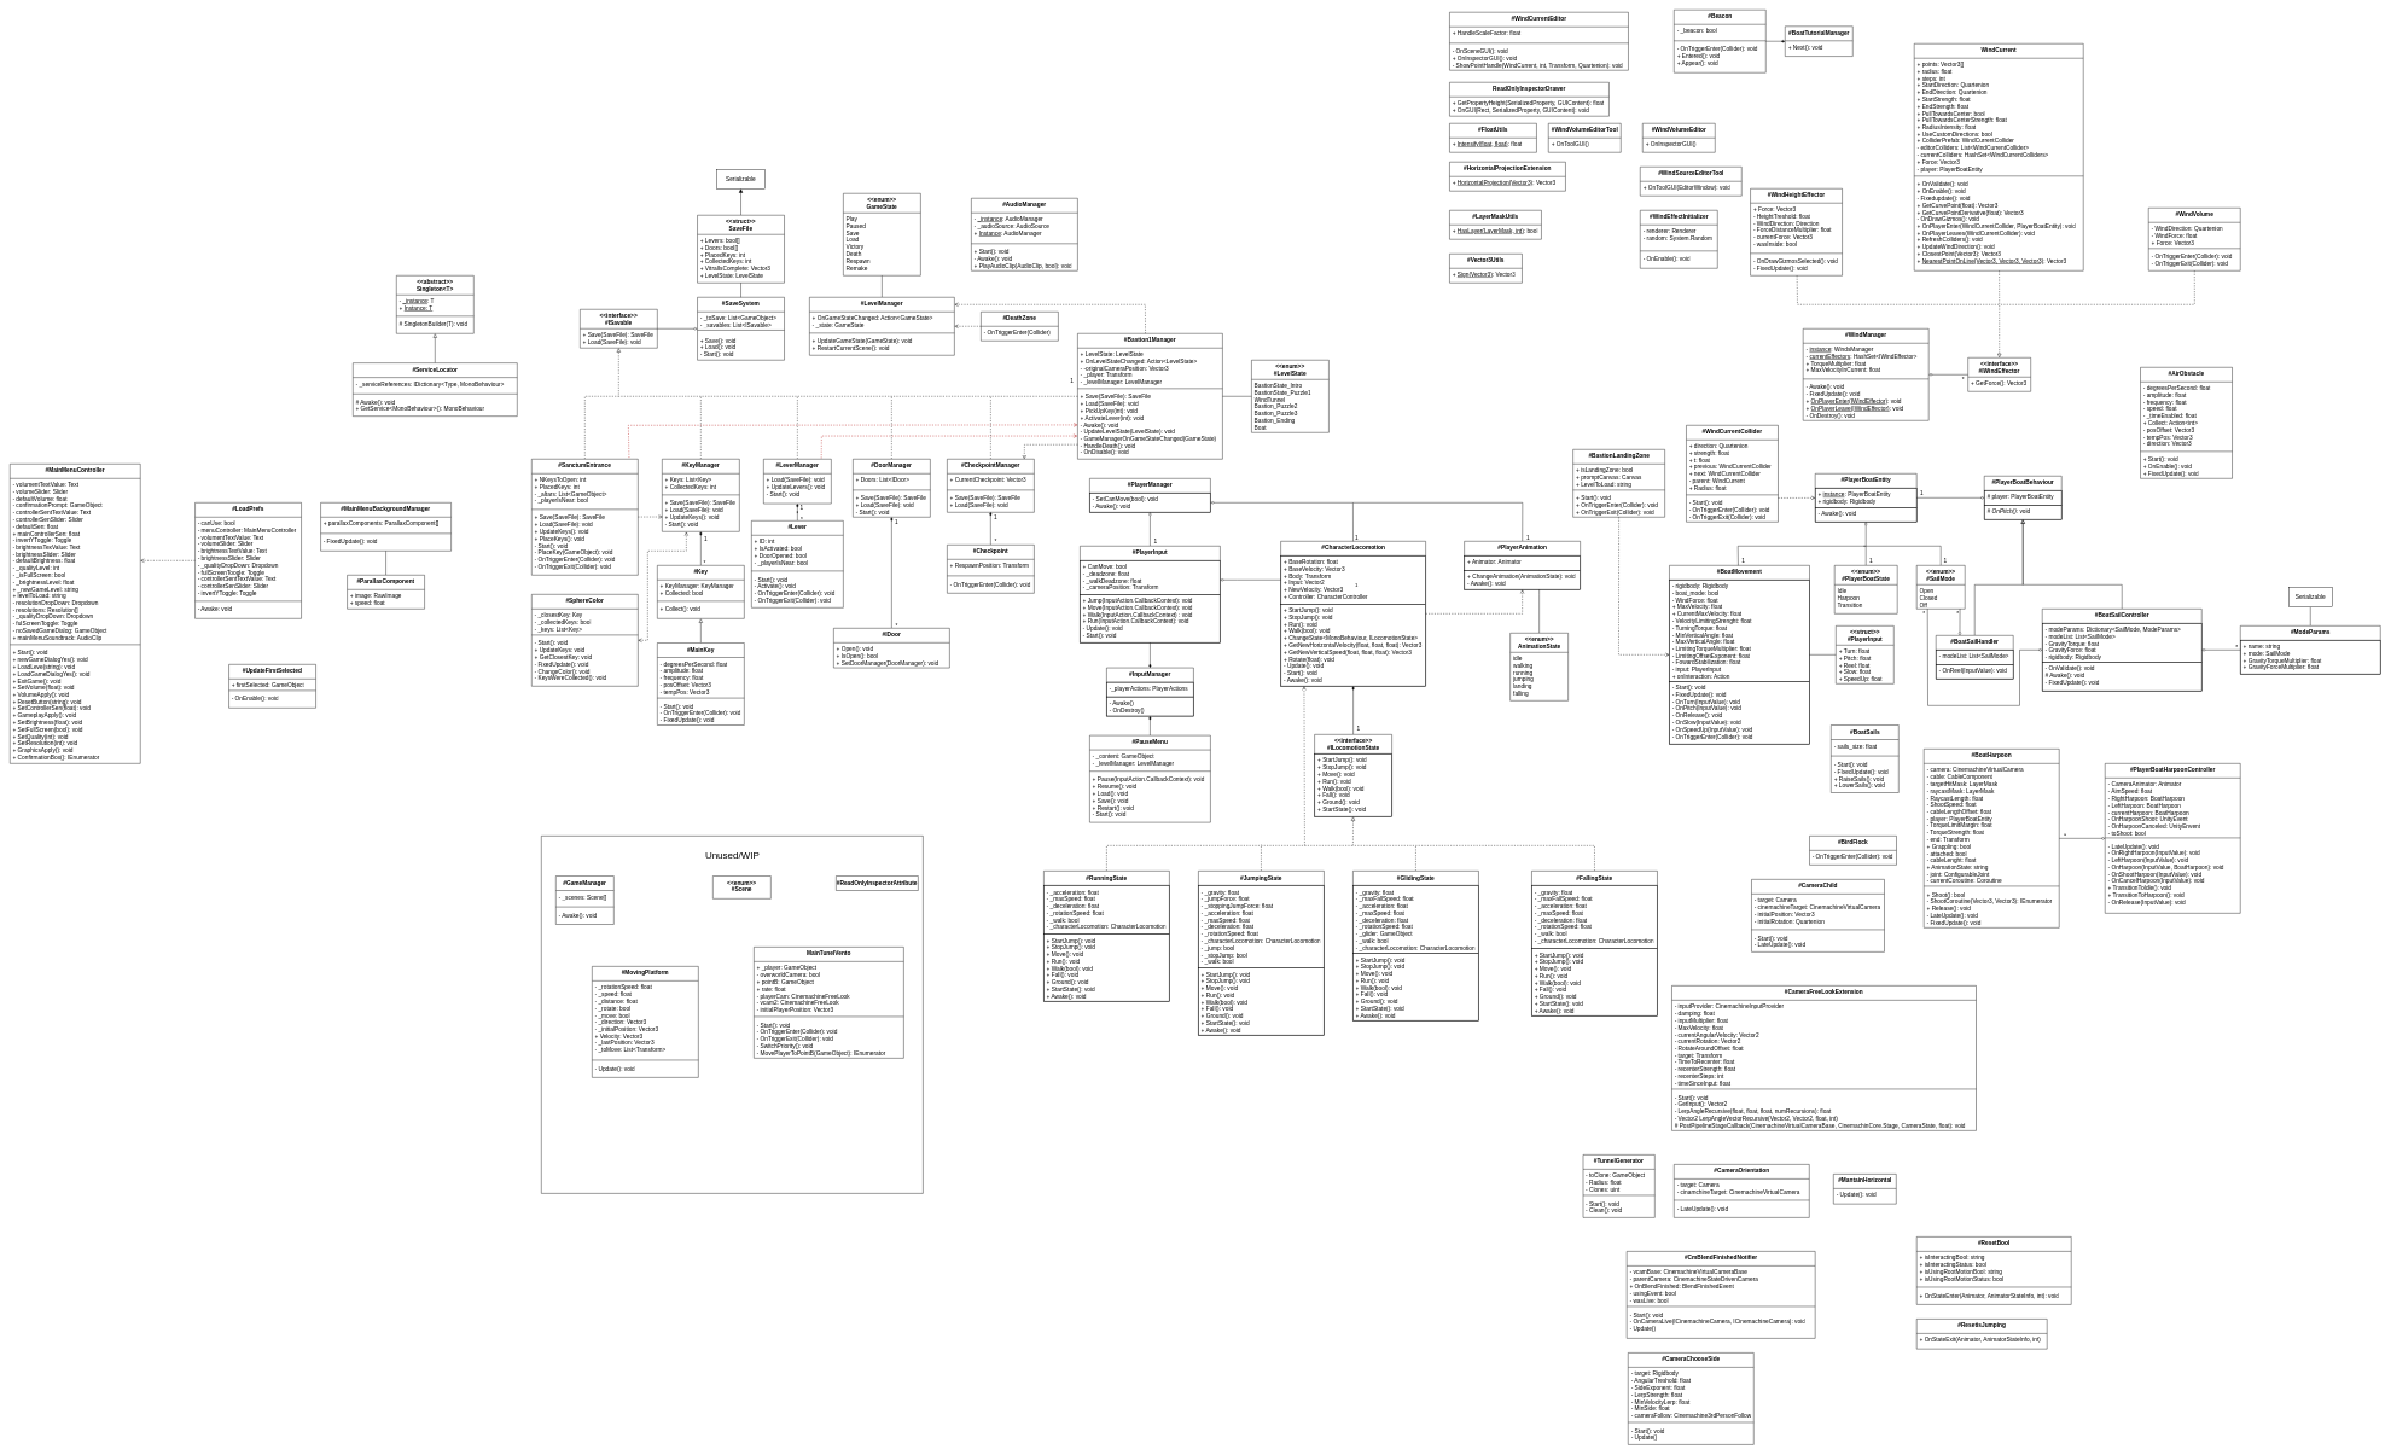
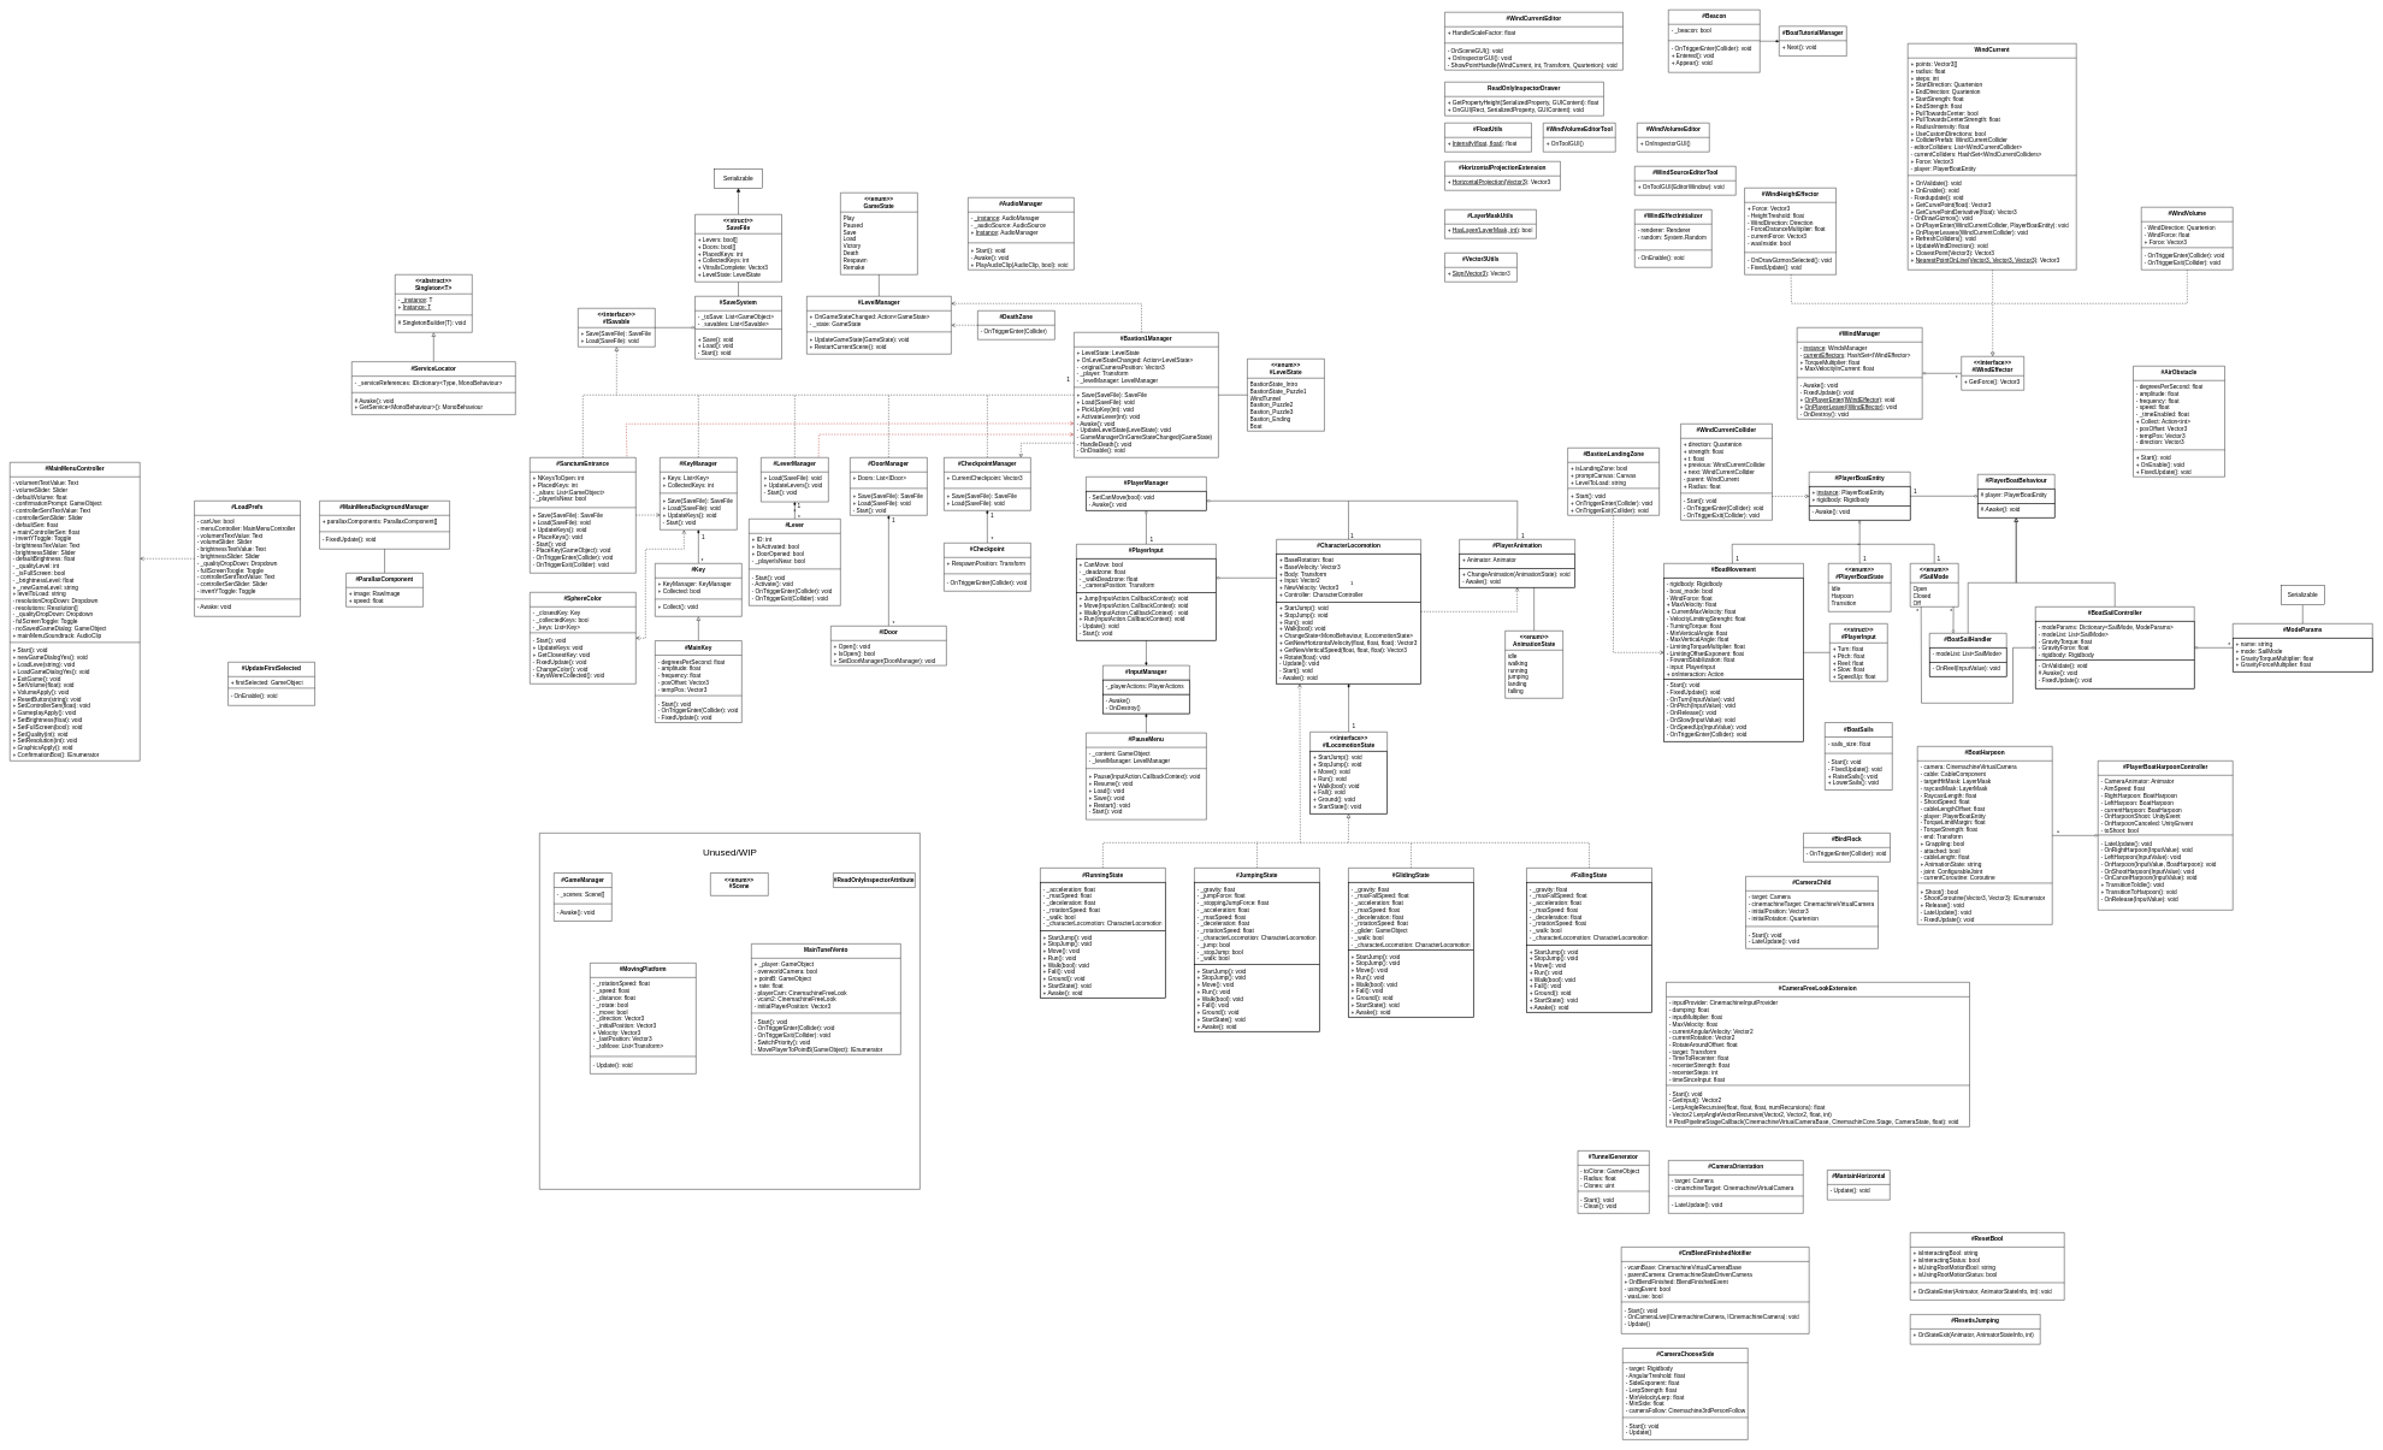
- <mxCell id="84" value="# &lt;i&gt;OnPitch()&lt;/i&gt;: void" style="text;strokeColor=default;fillColor=none;align=left;verticalAlign=top;spacingLeft=4;spacingRight=4;overflow=hidden;rotatable=0;points=[[0,0.5],[1,0.5]];portConstraint=eastwest;whiteSpace=wrap;html=1;rounded=0;" parent="82" vertex="1"><mxGeometry y="60" width="160" height="30" as="geometry" /></mxCell>
+ <mxCell id="84" value="# &lt;i&gt;Awake()&lt;/i&gt;: void" style="text;strokeColor=default;fillColor=none;align=left;verticalAlign=top;spacingLeft=4;spacingRight=4;overflow=hidden;rotatable=0;points=[[0,0.5],[1,0.5]];portConstraint=eastwest;whiteSpace=wrap;html=1;rounded=0;" parent="82" vertex="1"><mxGeometry y="60" width="160" height="30" as="geometry" /></mxCell>
